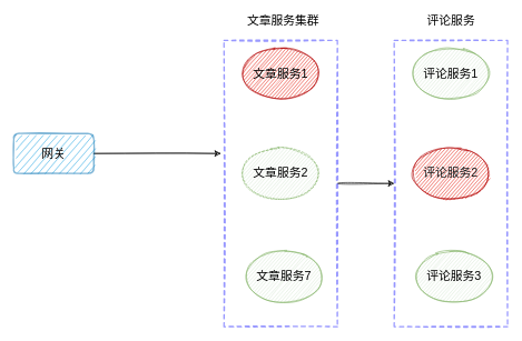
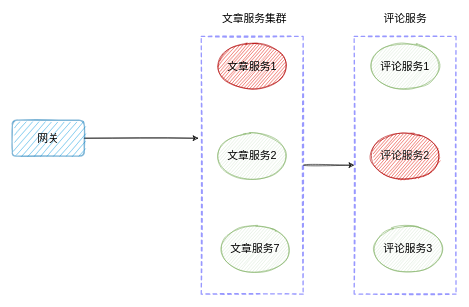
- <mxCell id="5" value="文章服务2" style="ellipse;whiteSpace=wrap;html=1;fontSize=18;fillColor=#d5e8d4;strokeColor=#82b366;shadow=0;sketch=1;dashed=1;" parent="1" vertex="1"><mxGeometry x="360" y="220" width="120" height="80" as="geometry" /></mxCell>
+ <mxCell id="5" value="文章服务2" style="ellipse;whiteSpace=wrap;html=1;fontSize=18;fillColor=#d5e8d4;strokeColor=#82b366;shadow=0;sketch=1;" parent="1" vertex="1"><mxGeometry x="360" y="220" width="120" height="80" as="geometry" /></mxCell>
